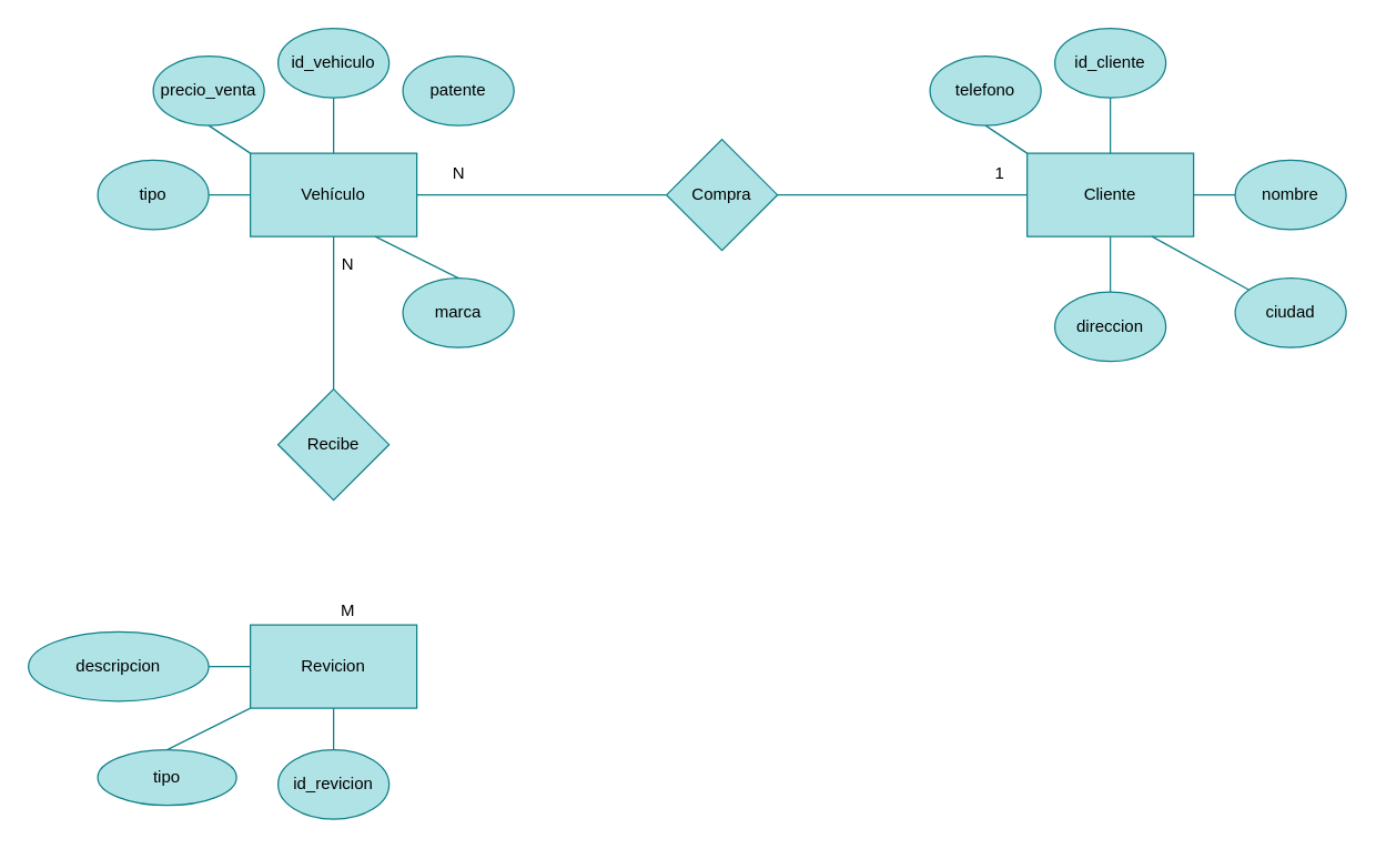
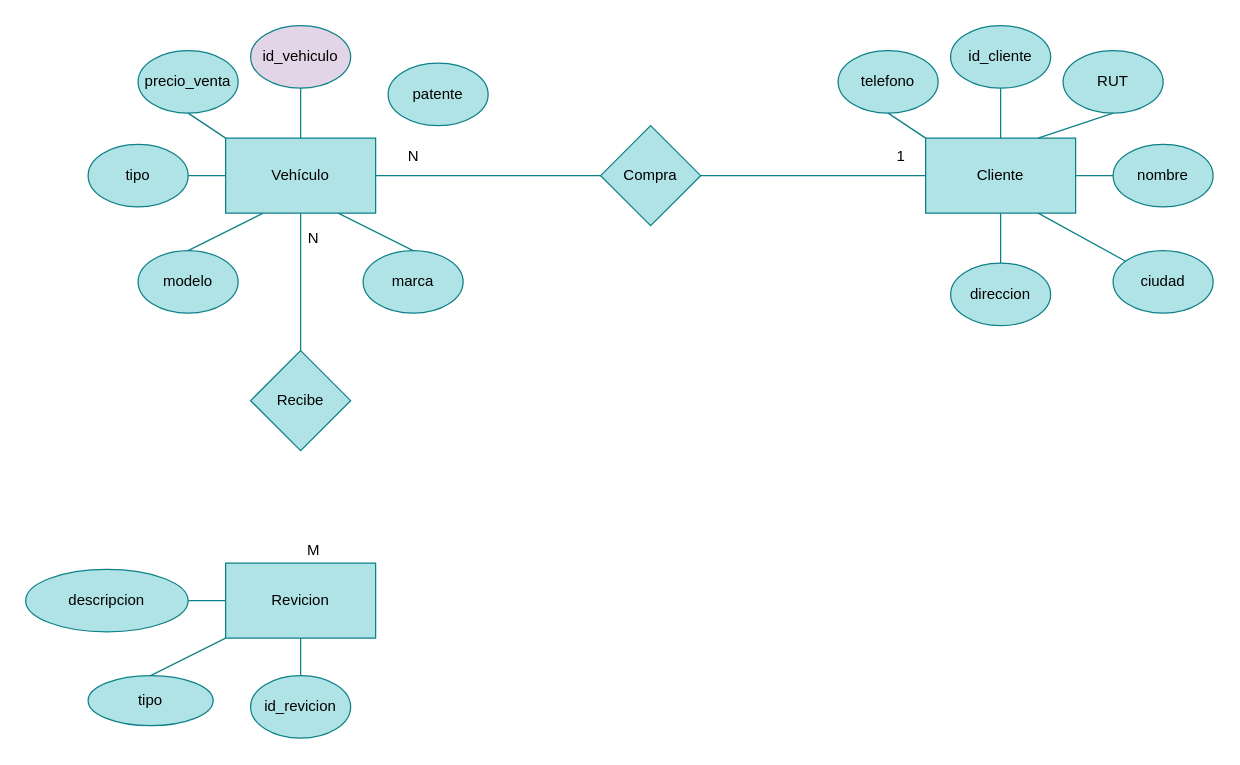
- <mxCell id="3" value="&lt;font color=&quot;#000000&quot;&gt;id_vehiculo&lt;/font&gt;" style="ellipse;whiteSpace=wrap;html=1;fillColor=#b0e3e6;strokeColor=#0e8088;" vertex="1" parent="1"><mxGeometry x="200" y="20" width="80" height="50" as="geometry" /></mxCell>
+ <mxCell id="3" value="&lt;font color=&quot;#000000&quot;&gt;id_vehiculo&lt;/font&gt;" style="ellipse;whiteSpace=wrap;html=1;fillColor=#e1d5e7;strokeColor=#0e8088;" vertex="1" parent="1"><mxGeometry x="200" y="20" width="80" height="50" as="geometry" /></mxCell>
- <mxCell id="5" value="&lt;font color=&quot;#000000&quot;&gt;patente&lt;/font&gt;" style="ellipse;whiteSpace=wrap;html=1;fillColor=#b0e3e6;strokeColor=#0e8088;" vertex="1" parent="1"><mxGeometry x="290" y="40" width="80" height="50" as="geometry" /></mxCell>
+ <mxCell id="5" value="&lt;font color=&quot;#000000&quot;&gt;patente&lt;/font&gt;" style="ellipse;whiteSpace=wrap;html=1;fillColor=#b0e3e6;strokeColor=#0e8088;" vertex="1" parent="1"><mxGeometry x="310" y="50" width="80" height="50" as="geometry" /></mxCell>
+ <mxCell id="17" value="&lt;font color=&quot;#000000&quot;&gt;RUT&lt;/font&gt;" style="ellipse;whiteSpace=wrap;html=1;fillColor=#b0e3e6;strokeColor=#0e8088;" vertex="1" parent="1"><mxGeometry x="850" y="40" width="80" height="50" as="geometry" /></mxCell>
+ <mxCell id="18" value="" style="endArrow=none;html=1;fontColor=#000000;fillColor=#b0e3e6;strokeColor=#0e8088;entryX=0.5;entryY=1;entryDx=0;entryDy=0;exitX=0.75;exitY=0;exitDx=0;exitDy=0;" edge="1" parent="1" source="14" target="17"><mxGeometry width="50" height="50" relative="1" as="geometry"><mxPoint x="760" y="320" as="sourcePoint" /><mxPoint x="810" y="270" as="targetPoint" /></mxGeometry></mxCell>
+ <mxCell id="9" value="" style="endArrow=none;html=1;fontColor=#000000;fillColor=#b0e3e6;strokeColor=#0e8088;entryX=0.5;entryY=0;entryDx=0;entryDy=0;exitX=0.25;exitY=1;exitDx=0;exitDy=0;" edge="1" parent="1" target="8" source="2"><mxGeometry width="50" height="50" relative="1" as="geometry"><mxPoint x="290" y="480" as="sourcePoint" /><mxPoint x="340" y="430" as="targetPoint" /></mxGeometry></mxCell>
+ <mxCell id="8" value="&lt;font color=&quot;#000000&quot;&gt;modelo&lt;/font&gt;" style="ellipse;whiteSpace=wrap;html=1;fillColor=#b0e3e6;strokeColor=#0e8088;" vertex="1" parent="1"><mxGeometry x="110" y="200" width="80" height="50" as="geometry" /></mxCell>
